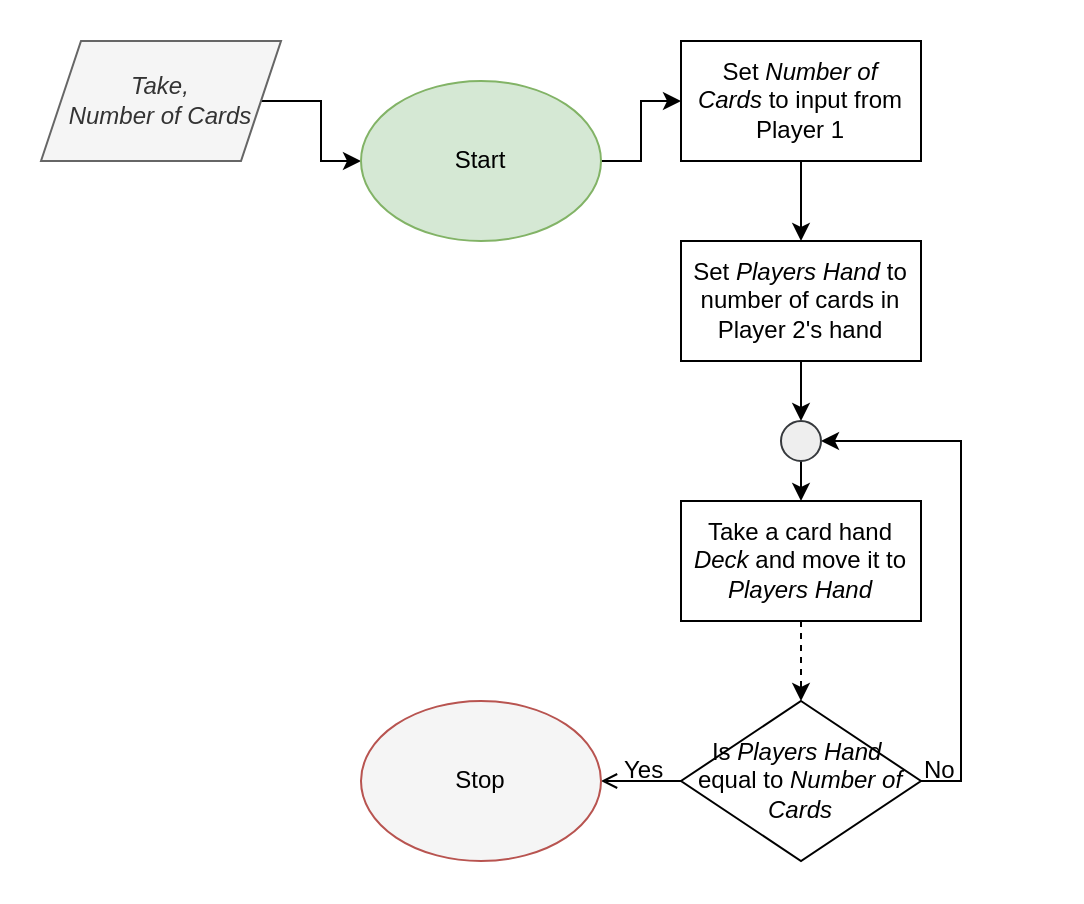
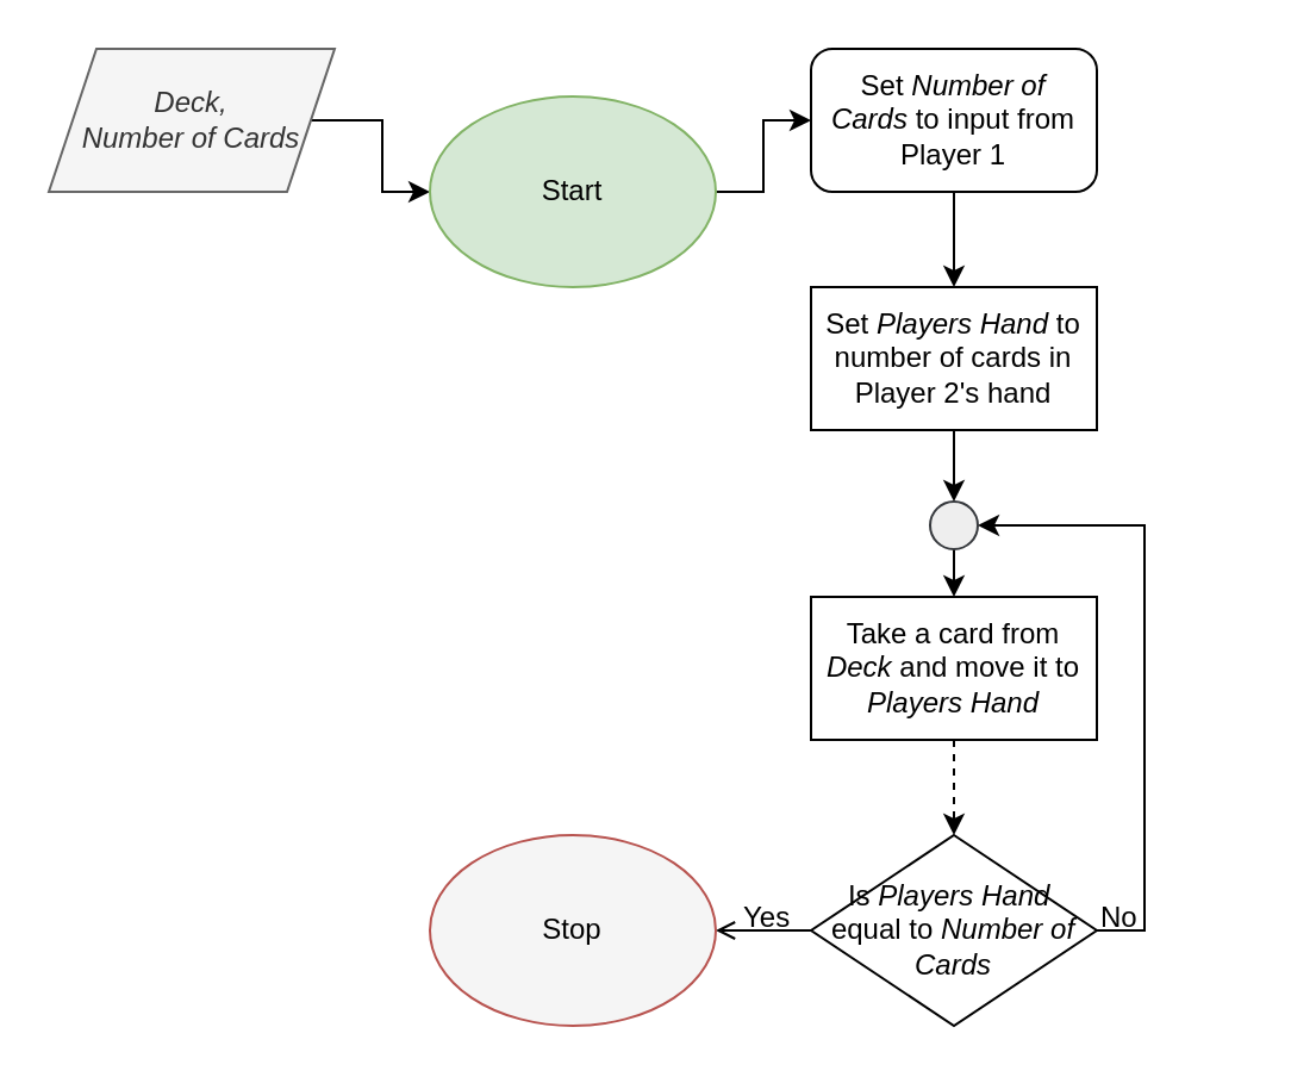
- <mxCell id="3" value="&lt;i&gt;Take,&lt;br&gt;Number of Cards&lt;br&gt;&lt;/i&gt;" style="shape=parallelogram;perimeter=parallelogramPerimeter;whiteSpace=wrap;html=1;fixedSize=1;fillColor=#f5f5f5;fontColor=#333333;strokeColor=#666666;" vertex="1" parent="1"><mxGeometry x="20" y="20" width="120" height="60" as="geometry" /></mxCell>
+ <mxCell id="3" value="&lt;i&gt;Deck,&lt;br&gt;Number of Cards&lt;br&gt;&lt;/i&gt;" style="shape=parallelogram;perimeter=parallelogramPerimeter;whiteSpace=wrap;html=1;fixedSize=1;fillColor=#f5f5f5;fontColor=#333333;strokeColor=#666666;" vertex="1" parent="1"><mxGeometry x="20" y="20" width="120" height="60" as="geometry" /></mxCell>
- <mxCell id="19" value="Set &lt;i&gt;Number of Cards&lt;/i&gt;&amp;nbsp;to input from Player 1" style="rounded=0;whiteSpace=wrap;html=1;" vertex="1" parent="1"><mxGeometry x="340" y="20" width="120" height="60" as="geometry" /></mxCell>
+ <mxCell id="19" value="Set &lt;i&gt;Number of Cards&lt;/i&gt;&amp;nbsp;to input from Player 1" style="whiteSpace=wrap;html=1;rounded=1;" vertex="1" parent="1"><mxGeometry x="340" y="20" width="120" height="60" as="geometry" /></mxCell>
- <mxCell id="9" value="Take a card hand &lt;i&gt;Deck&lt;/i&gt;&amp;nbsp;and move it to &lt;i&gt;Players Hand&lt;/i&gt;" style="rounded=0;whiteSpace=wrap;html=1;" vertex="1" parent="1"><mxGeometry x="340" y="250" width="120" height="60" as="geometry" /></mxCell>
+ <mxCell id="9" value="Take a card from &lt;i&gt;Deck&lt;/i&gt;&amp;nbsp;and move it to &lt;i&gt;Players Hand&lt;/i&gt;" style="rounded=0;whiteSpace=wrap;html=1;" vertex="1" parent="1"><mxGeometry x="340" y="250" width="120" height="60" as="geometry" /></mxCell>
